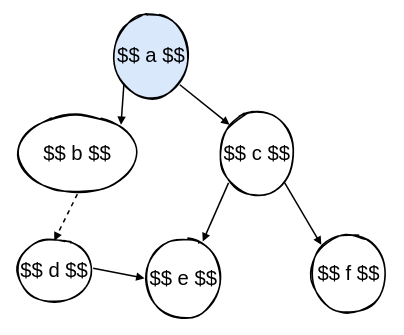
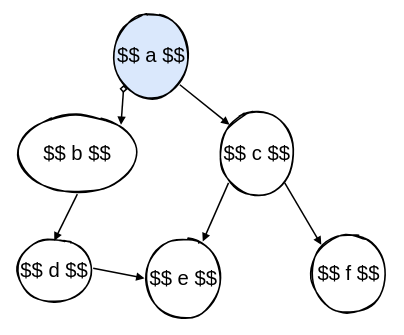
- <mxCell id="13" value="" style="endArrow=none;html=1;exitX=1;exitY=0;exitDx=0;exitDy=0;entryX=0;entryY=1;entryDx=0;entryDy=0;endFill=0;strokeWidth=2;startArrow=block;startFill=1;" parent="9" source="11" target="10" edge="1"><mxGeometry width="50" height="50" relative="1" as="geometry"><mxPoint x="-10.25" y="98" as="sourcePoint" /><mxPoint x="47.25" y="38" as="targetPoint" /></mxGeometry></mxCell>
+ <mxCell id="13" value="" style="endArrow=diamond;html=1;exitX=1;exitY=0;exitDx=0;exitDy=0;entryX=0;entryY=1;entryDx=0;entryDy=0;endFill=0;strokeWidth=2;startArrow=block;startFill=1;" parent="9" source="11" target="10" edge="1"><mxGeometry width="50" height="50" relative="1" as="geometry"><mxPoint x="-10.25" y="98" as="sourcePoint" /><mxPoint x="47.25" y="38" as="targetPoint" /></mxGeometry></mxCell>
- <mxCell id="4" value="" style="endArrow=block;html=1;exitX=0.5;exitY=1;exitDx=0;exitDy=0;entryX=0.5;entryY=0;entryDx=0;entryDy=0;endFill=1;strokeWidth=2;dashed=1;" parent="1" source="11" target="3" edge="1"><mxGeometry width="50" height="50" relative="1" as="geometry"><mxPoint x="69.999" y="258.003" as="sourcePoint" /><mxPoint x="0.02" y="313.7" as="targetPoint" /></mxGeometry></mxCell>
+ <mxCell id="4" value="" style="endArrow=block;html=1;exitX=0.5;exitY=1;exitDx=0;exitDy=0;entryX=0.5;entryY=0;entryDx=0;entryDy=0;endFill=1;strokeWidth=2;" parent="1" source="11" target="3" edge="1"><mxGeometry width="50" height="50" relative="1" as="geometry"><mxPoint x="69.999" y="258.003" as="sourcePoint" /><mxPoint x="0.02" y="313.7" as="targetPoint" /></mxGeometry></mxCell>
